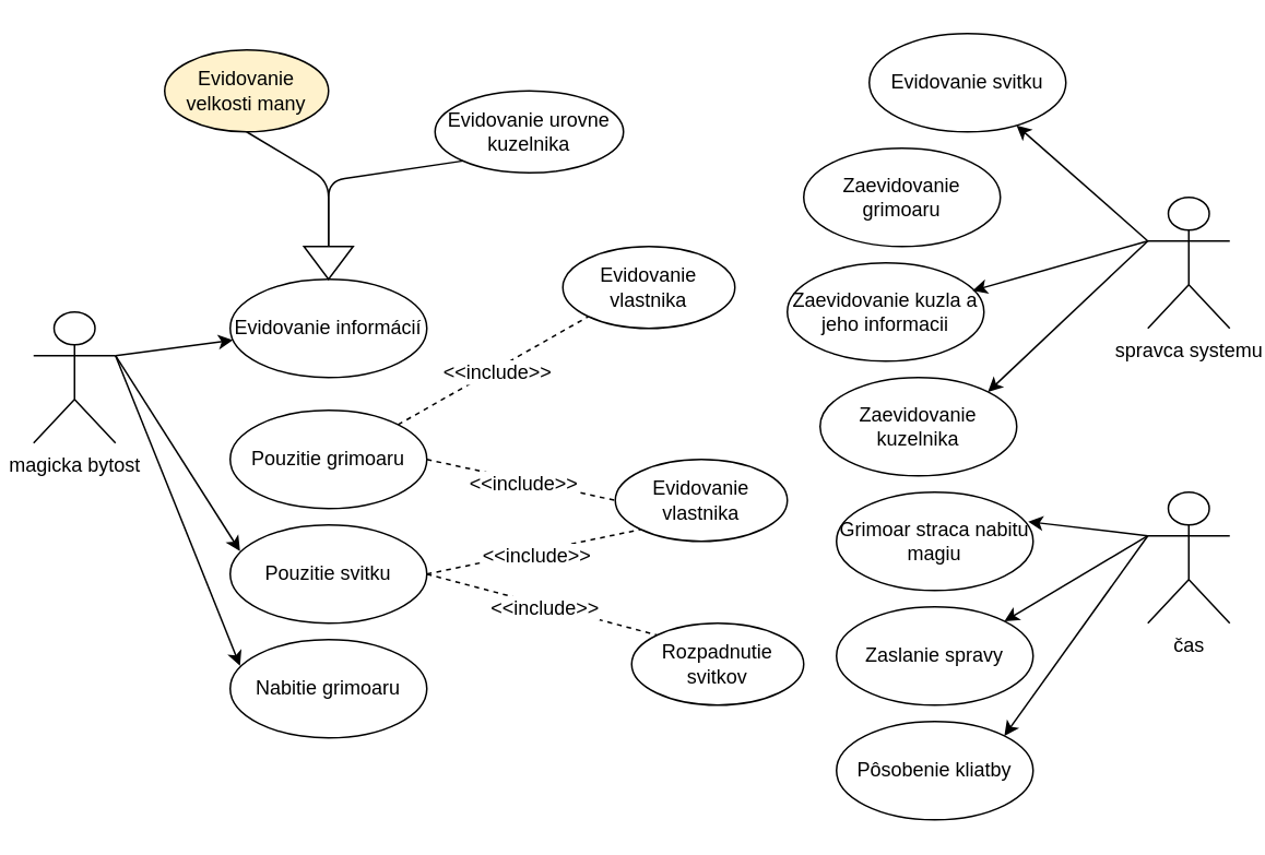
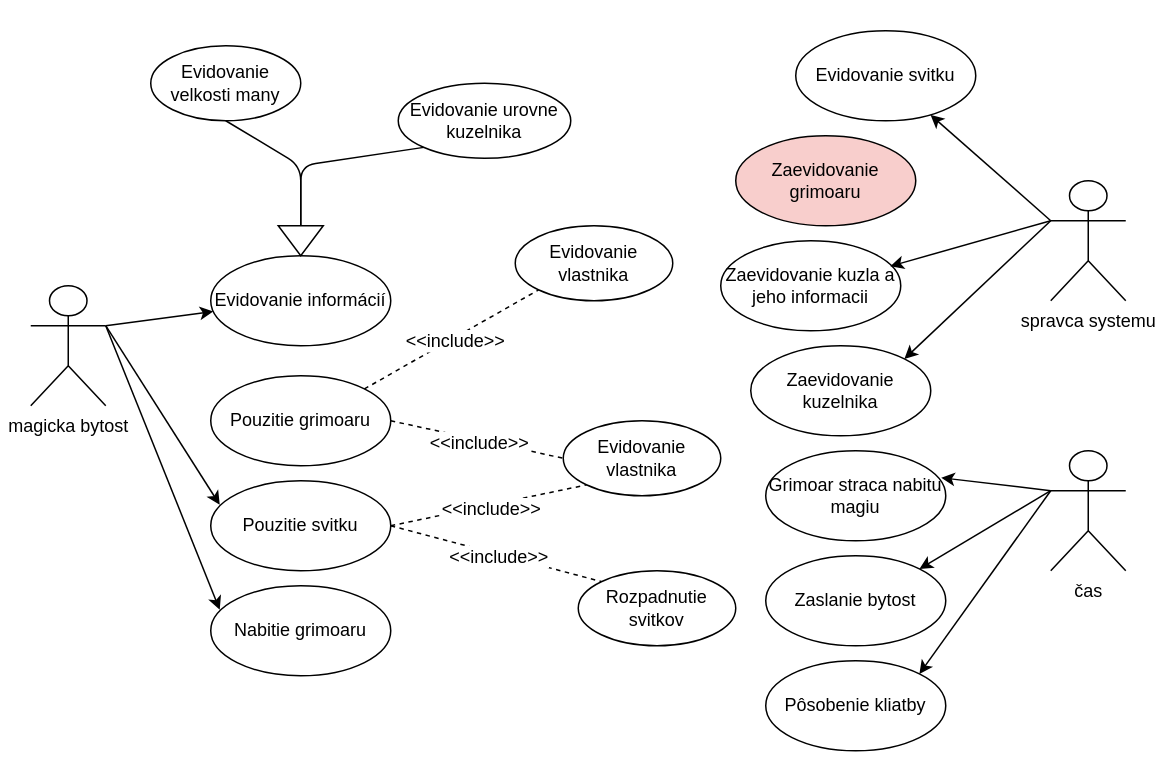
- <mxCell id="5" value="Evidovanie velkosti many" style="ellipse;whiteSpace=wrap;html=1;fillColor=#fff2cc;" vertex="1" parent="1"><mxGeometry x="100" y="30" width="100" height="50" as="geometry" /></mxCell>
+ <mxCell id="5" value="Evidovanie velkosti many" style="ellipse;whiteSpace=wrap;html=1;" vertex="1" parent="1"><mxGeometry x="100" y="30" width="100" height="50" as="geometry" /></mxCell>
- <mxCell id="26" value="Zaevidovanie grimoaru" style="ellipse;whiteSpace=wrap;html=1;" vertex="1" parent="25"><mxGeometry width="120" height="60" as="geometry" /></mxCell>
+ <mxCell id="26" value="Zaevidovanie grimoaru" style="ellipse;whiteSpace=wrap;html=1;fillColor=#f8cecc;" vertex="1" parent="25"><mxGeometry width="120" height="60" as="geometry" /></mxCell>
- <mxCell id="38" value="Zaslanie spravy" style="ellipse;whiteSpace=wrap;html=1;" vertex="1" parent="37"><mxGeometry y="-20" width="120" height="60" as="geometry" /></mxCell>
+ <mxCell id="38" value="Zaslanie bytost" style="ellipse;whiteSpace=wrap;html=1;" vertex="1" parent="37"><mxGeometry y="-20" width="120" height="60" as="geometry" /></mxCell>
